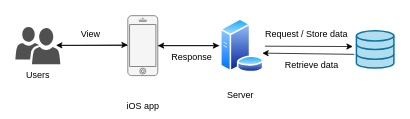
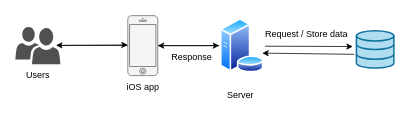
- <mxCell id="18" value="View" style="text;html=1;resizable=0;autosize=1;align=center;verticalAlign=middle;points=[];fillColor=none;strokeColor=none;rounded=0;" parent="1" vertex="1"><mxGeometry height="20" width="40" as="geometry" y="35" x="100" /></mxCell>
- <mxCell id="15" value="Retrieve data" style="text;html=1;resizable=0;autosize=1;align=center;verticalAlign=middle;points=[];fillColor=none;strokeColor=none;rounded=0;" parent="1" vertex="1"><mxGeometry height="20" width="90" as="geometry" y="76" x="370" /></mxCell>
- <mxCell id="10" value="iOS app" style="text;html=1;resizable=0;autosize=1;align=center;verticalAlign=middle;points=[];fillColor=none;strokeColor=none;rounded=0;" parent="1" vertex="1"><mxGeometry x="160" y="131" height="20" width="60" as="geometry" /></mxCell>
+ <mxCell id="10" value="iOS app" style="text;html=1;resizable=0;autosize=1;align=center;verticalAlign=middle;points=[];fillColor=none;strokeColor=none;rounded=0;" parent="1" vertex="1"><mxGeometry height="20" width="60" as="geometry" y="106" x="160" /></mxCell>
